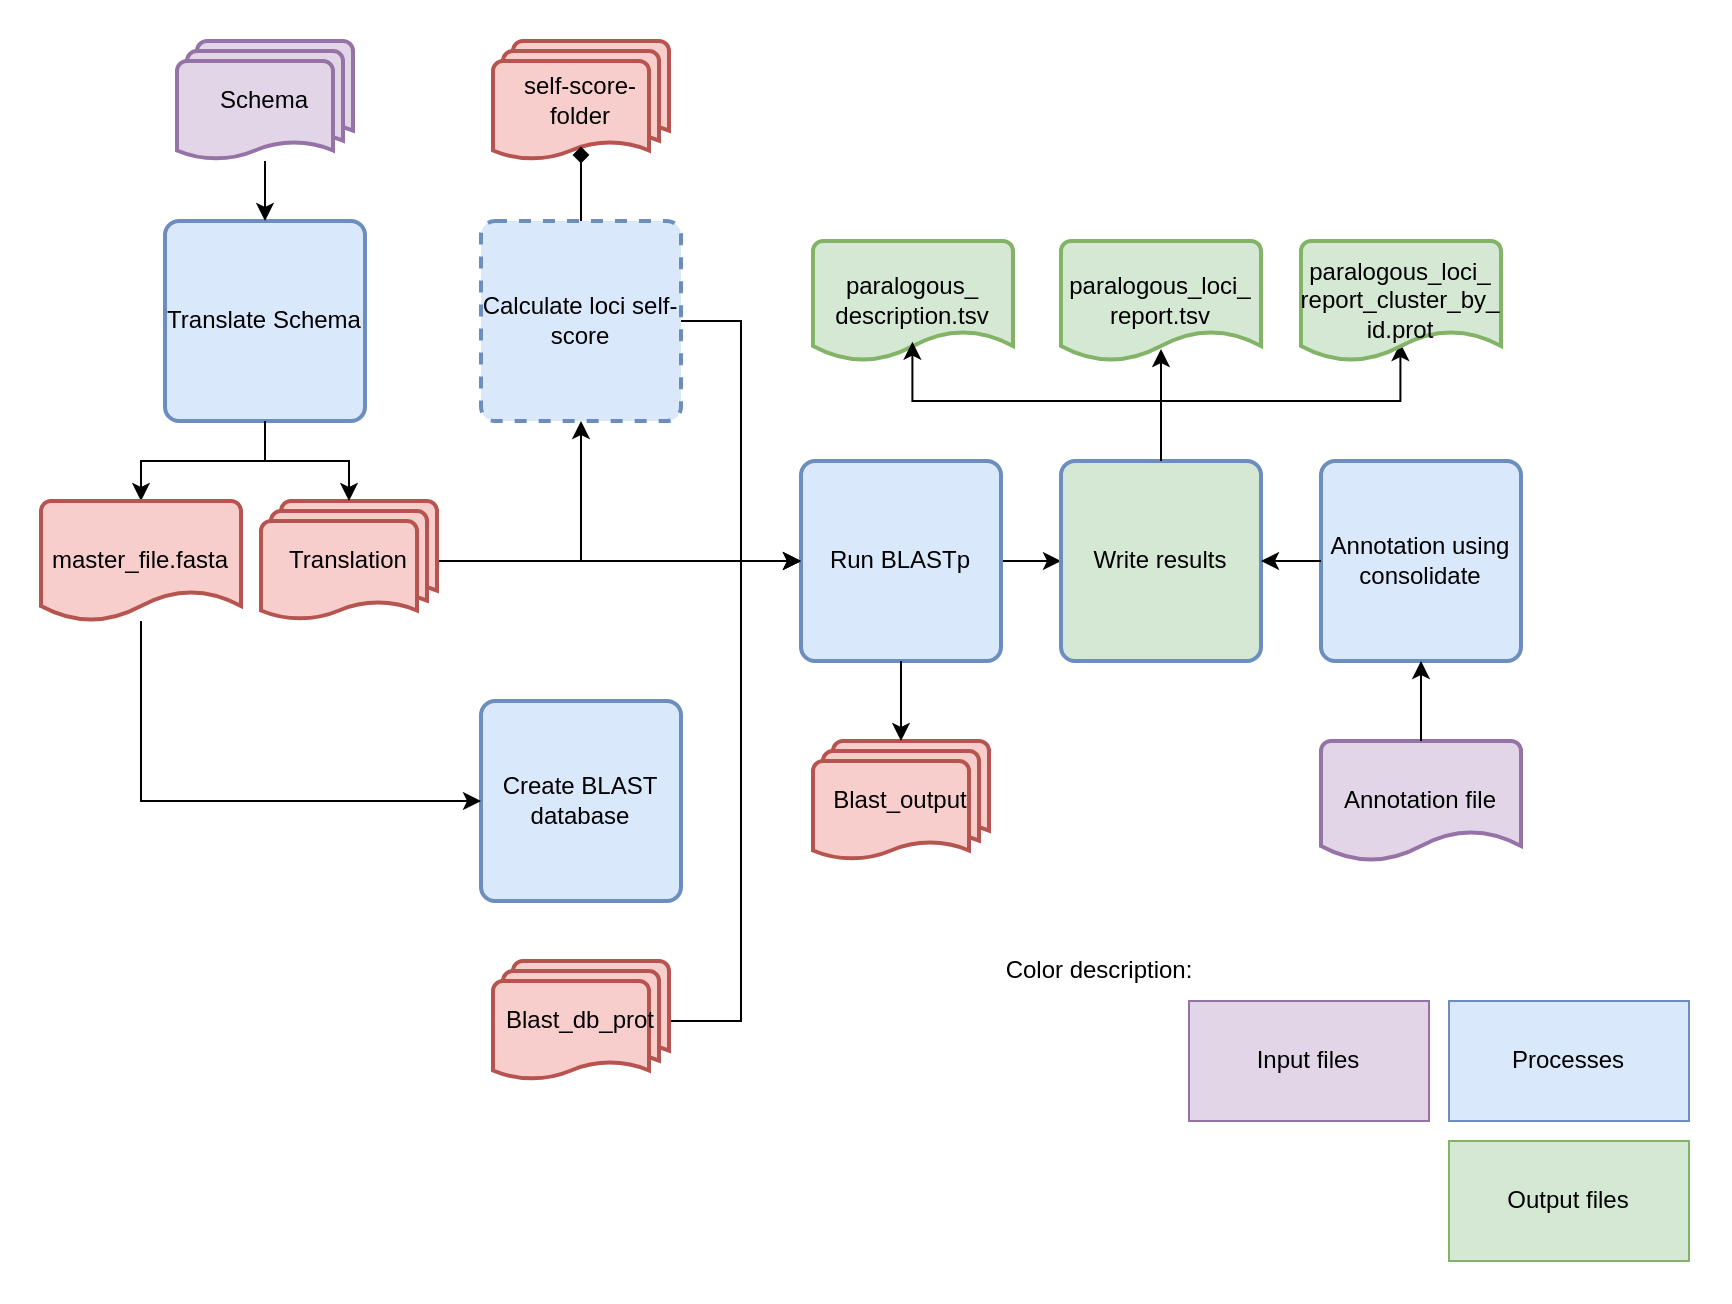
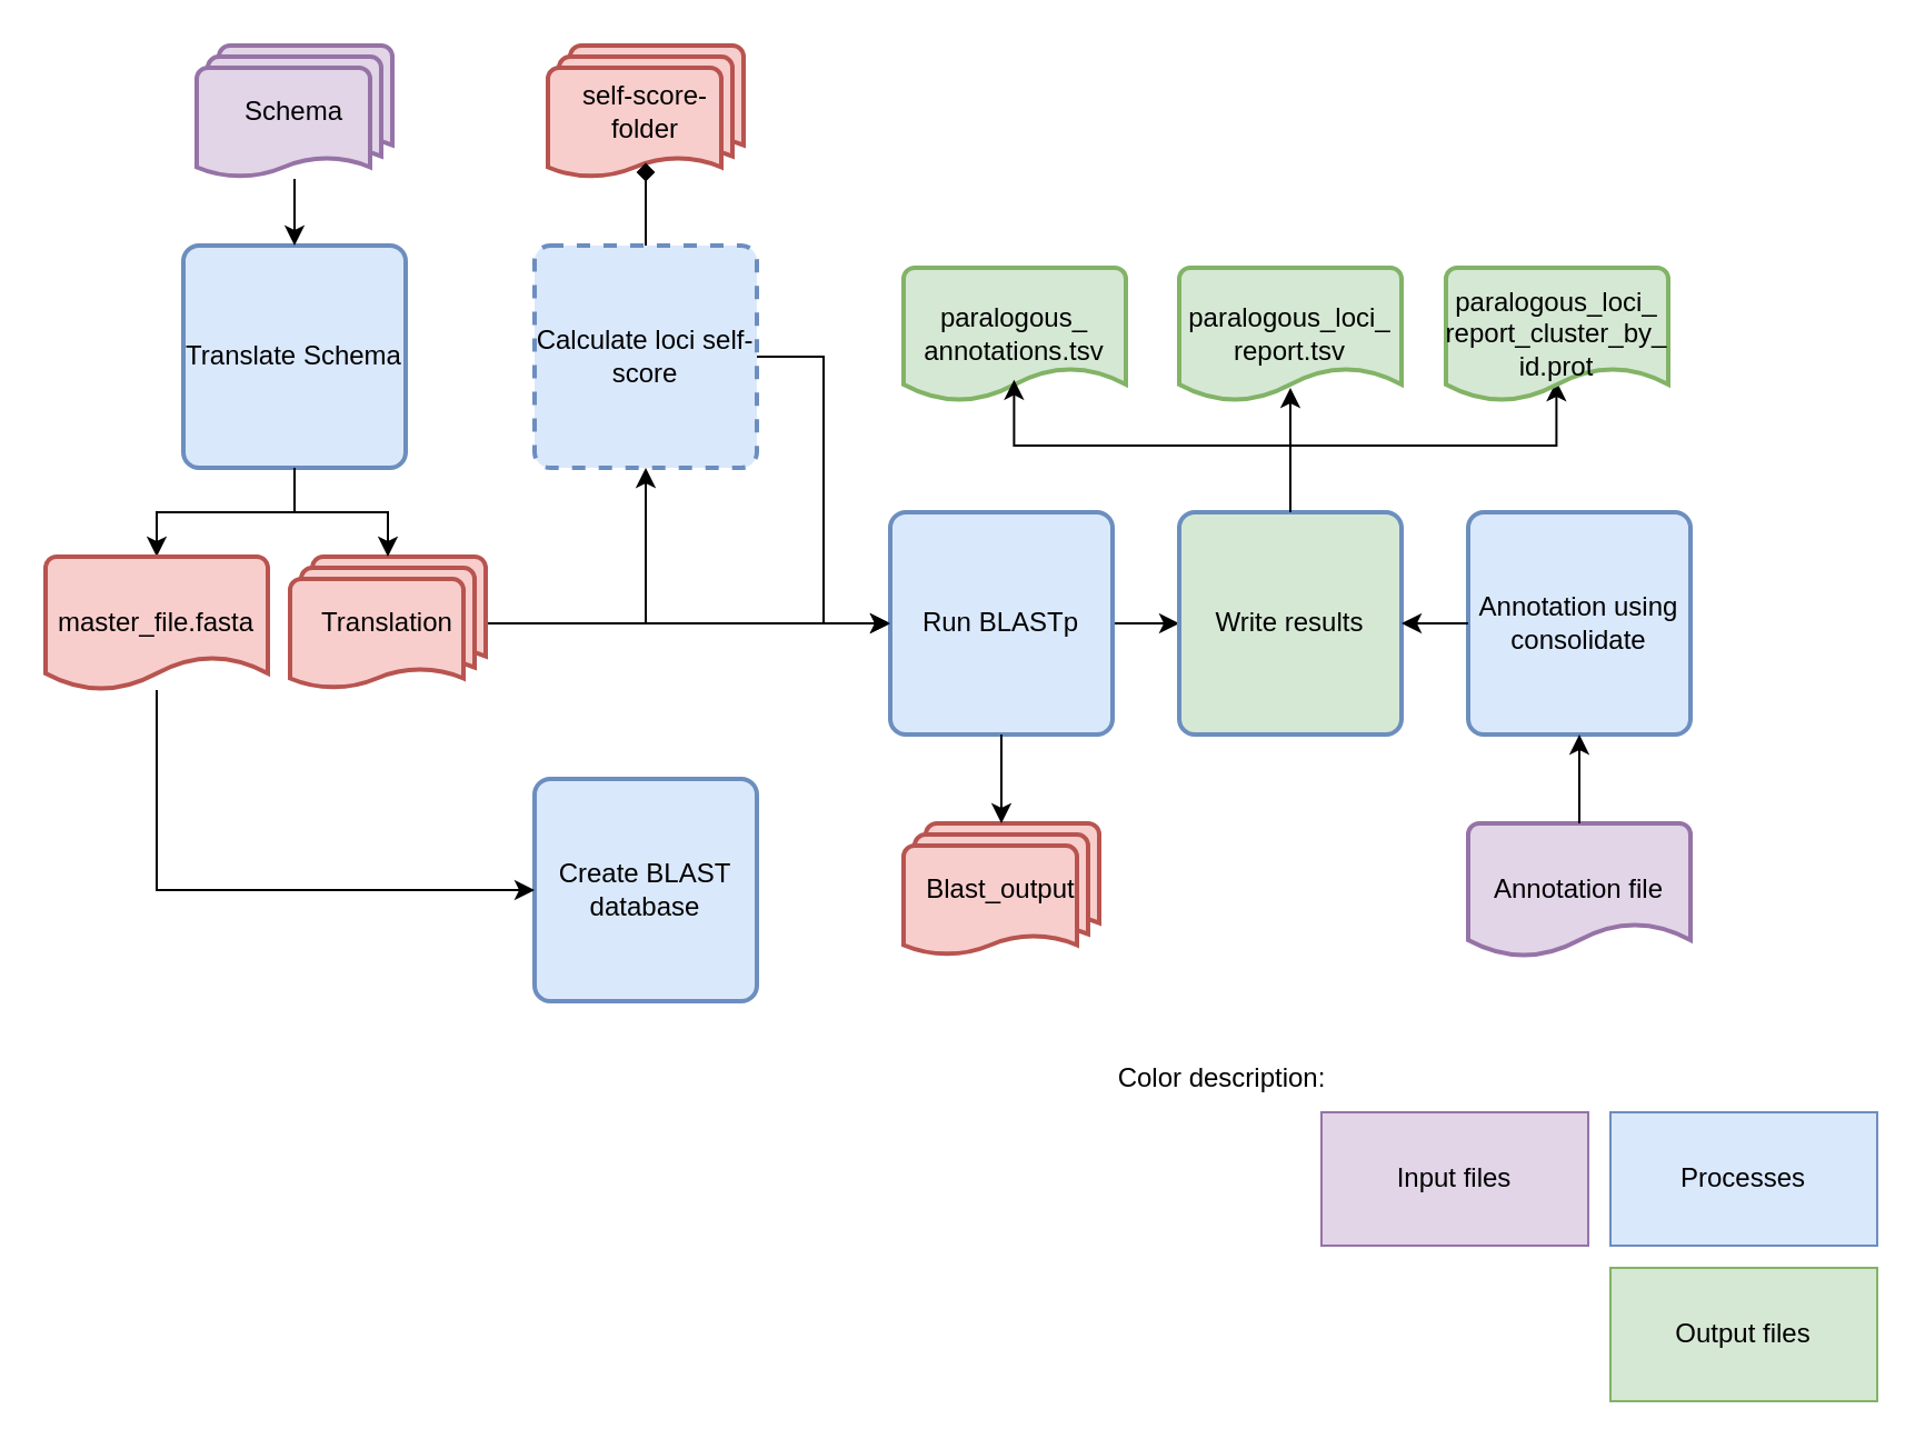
- <mxCell id="23" value="paralogous_&lt;div&gt;description&lt;span style=&quot;background-color: transparent; color: light-dark(rgb(0, 0, 0), rgb(255, 255, 255));&quot;&gt;.tsv&lt;/span&gt;&lt;/div&gt;" style="strokeWidth=2;html=1;shape=mxgraph.flowchart.document2;whiteSpace=wrap;size=0.25;fillColor=#d5e8d4;strokeColor=#82b366;" parent="1" vertex="1"><mxGeometry x="406" y="120" width="100" height="60" as="geometry" /></mxCell>
+ <mxCell id="23" value="paralogous_&lt;div&gt;annotations&lt;span style=&quot;background-color: transparent; color: light-dark(rgb(0, 0, 0), rgb(255, 255, 255));&quot;&gt;.tsv&lt;/span&gt;&lt;/div&gt;" style="strokeWidth=2;html=1;shape=mxgraph.flowchart.document2;whiteSpace=wrap;size=0.25;fillColor=#d5e8d4;strokeColor=#82b366;" parent="1" vertex="1"><mxGeometry x="406" y="120" width="100" height="60" as="geometry" /></mxCell>
- <mxCell id="25" style="edgeStyle=orthogonalEdgeStyle;rounded=0;orthogonalLoop=1;jettySize=auto;html=1;entryX=0;entryY=0.5;entryDx=0;entryDy=0;" parent="1" source="26" target="10" edge="1"><mxGeometry relative="1" as="geometry"><Array as="points"><mxPoint x="370" y="510" /><mxPoint x="370" y="280" /></Array></mxGeometry></mxCell>
- <mxCell id="26" value="Blast_db_prot" style="strokeWidth=2;html=1;shape=mxgraph.flowchart.multi-document;whiteSpace=wrap;fillColor=#f8cecc;strokeColor=#b85450;" parent="1" vertex="1"><mxGeometry x="246" y="480" width="88" height="60" as="geometry" /></mxCell>
